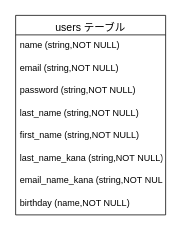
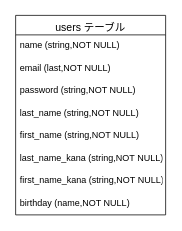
- <mxCell id="4" value="email (string,NOT NULL)" style="text;strokeColor=none;fillColor=none;spacingLeft=4;spacingRight=4;overflow=hidden;rotatable=0;points=[[0,0.5],[1,0.5]];portConstraint=eastwest;fontSize=12;" vertex="1" parent="2"><mxGeometry y="56" width="200" height="30" as="geometry" /></mxCell>
+ <mxCell id="4" value="email (last,NOT NULL)" style="text;strokeColor=none;fillColor=none;spacingLeft=4;spacingRight=4;overflow=hidden;rotatable=0;points=[[0,0.5],[1,0.5]];portConstraint=eastwest;fontSize=12;" vertex="1" parent="2"><mxGeometry y="56" width="200" height="30" as="geometry" /></mxCell>
- <mxCell id="9" value="email_name_kana (string,NOT NULL)" style="text;strokeColor=none;fillColor=none;spacingLeft=4;spacingRight=4;overflow=hidden;rotatable=0;points=[[0,0.5],[1,0.5]];portConstraint=eastwest;fontSize=12;" vertex="1" parent="2"><mxGeometry y="206" width="200" height="30" as="geometry" /></mxCell>
+ <mxCell id="9" value="first_name_kana (string,NOT NULL)" style="text;strokeColor=none;fillColor=none;spacingLeft=4;spacingRight=4;overflow=hidden;rotatable=0;points=[[0,0.5],[1,0.5]];portConstraint=eastwest;fontSize=12;" vertex="1" parent="2"><mxGeometry y="206" width="200" height="30" as="geometry" /></mxCell>
